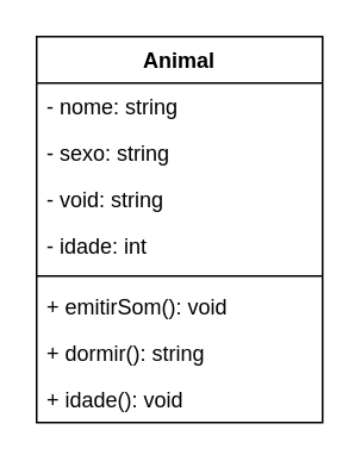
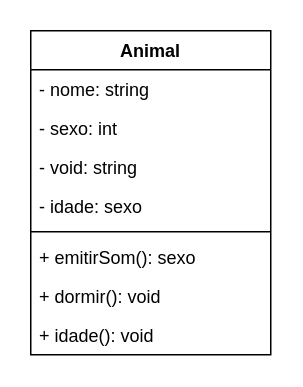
- <mxCell id="4" value="- sexo: string" style="text;strokeColor=none;fillColor=none;align=left;verticalAlign=top;spacingLeft=4;spacingRight=4;overflow=hidden;rotatable=0;points=[[0,0.5],[1,0.5]];portConstraint=eastwest;" vertex="1" parent="2"><mxGeometry y="52" width="160" height="26" as="geometry" /></mxCell>
+ <mxCell id="4" value="- sexo: int" style="text;strokeColor=none;fillColor=none;align=left;verticalAlign=top;spacingLeft=4;spacingRight=4;overflow=hidden;rotatable=0;points=[[0,0.5],[1,0.5]];portConstraint=eastwest;" vertex="1" parent="2"><mxGeometry y="52" width="160" height="26" as="geometry" /></mxCell>
- <mxCell id="6" value="- idade: int" style="text;strokeColor=none;fillColor=none;align=left;verticalAlign=top;spacingLeft=4;spacingRight=4;overflow=hidden;rotatable=0;points=[[0,0.5],[1,0.5]];portConstraint=eastwest;" vertex="1" parent="2"><mxGeometry y="104" width="160" height="26" as="geometry" /></mxCell>
+ <mxCell id="6" value="- idade: sexo" style="text;strokeColor=none;fillColor=none;align=left;verticalAlign=top;spacingLeft=4;spacingRight=4;overflow=hidden;rotatable=0;points=[[0,0.5],[1,0.5]];portConstraint=eastwest;" vertex="1" parent="2"><mxGeometry y="104" width="160" height="26" as="geometry" /></mxCell>
- <mxCell id="8" value="+ emitirSom(): void" style="text;strokeColor=none;fillColor=none;align=left;verticalAlign=top;spacingLeft=4;spacingRight=4;overflow=hidden;rotatable=0;points=[[0,0.5],[1,0.5]];portConstraint=eastwest;" vertex="1" parent="2"><mxGeometry y="138" width="160" height="26" as="geometry" /></mxCell>
+ <mxCell id="8" value="+ emitirSom(): sexo" style="text;strokeColor=none;fillColor=none;align=left;verticalAlign=top;spacingLeft=4;spacingRight=4;overflow=hidden;rotatable=0;points=[[0,0.5],[1,0.5]];portConstraint=eastwest;" vertex="1" parent="2"><mxGeometry y="138" width="160" height="26" as="geometry" /></mxCell>
- <mxCell id="9" value="+ dormir(): string" style="text;strokeColor=none;fillColor=none;align=left;verticalAlign=top;spacingLeft=4;spacingRight=4;overflow=hidden;rotatable=0;points=[[0,0.5],[1,0.5]];portConstraint=eastwest;" vertex="1" parent="2"><mxGeometry y="164" width="160" height="26" as="geometry" /></mxCell>
+ <mxCell id="9" value="+ dormir(): void" style="text;strokeColor=none;fillColor=none;align=left;verticalAlign=top;spacingLeft=4;spacingRight=4;overflow=hidden;rotatable=0;points=[[0,0.5],[1,0.5]];portConstraint=eastwest;" vertex="1" parent="2"><mxGeometry y="164" width="160" height="26" as="geometry" /></mxCell>
